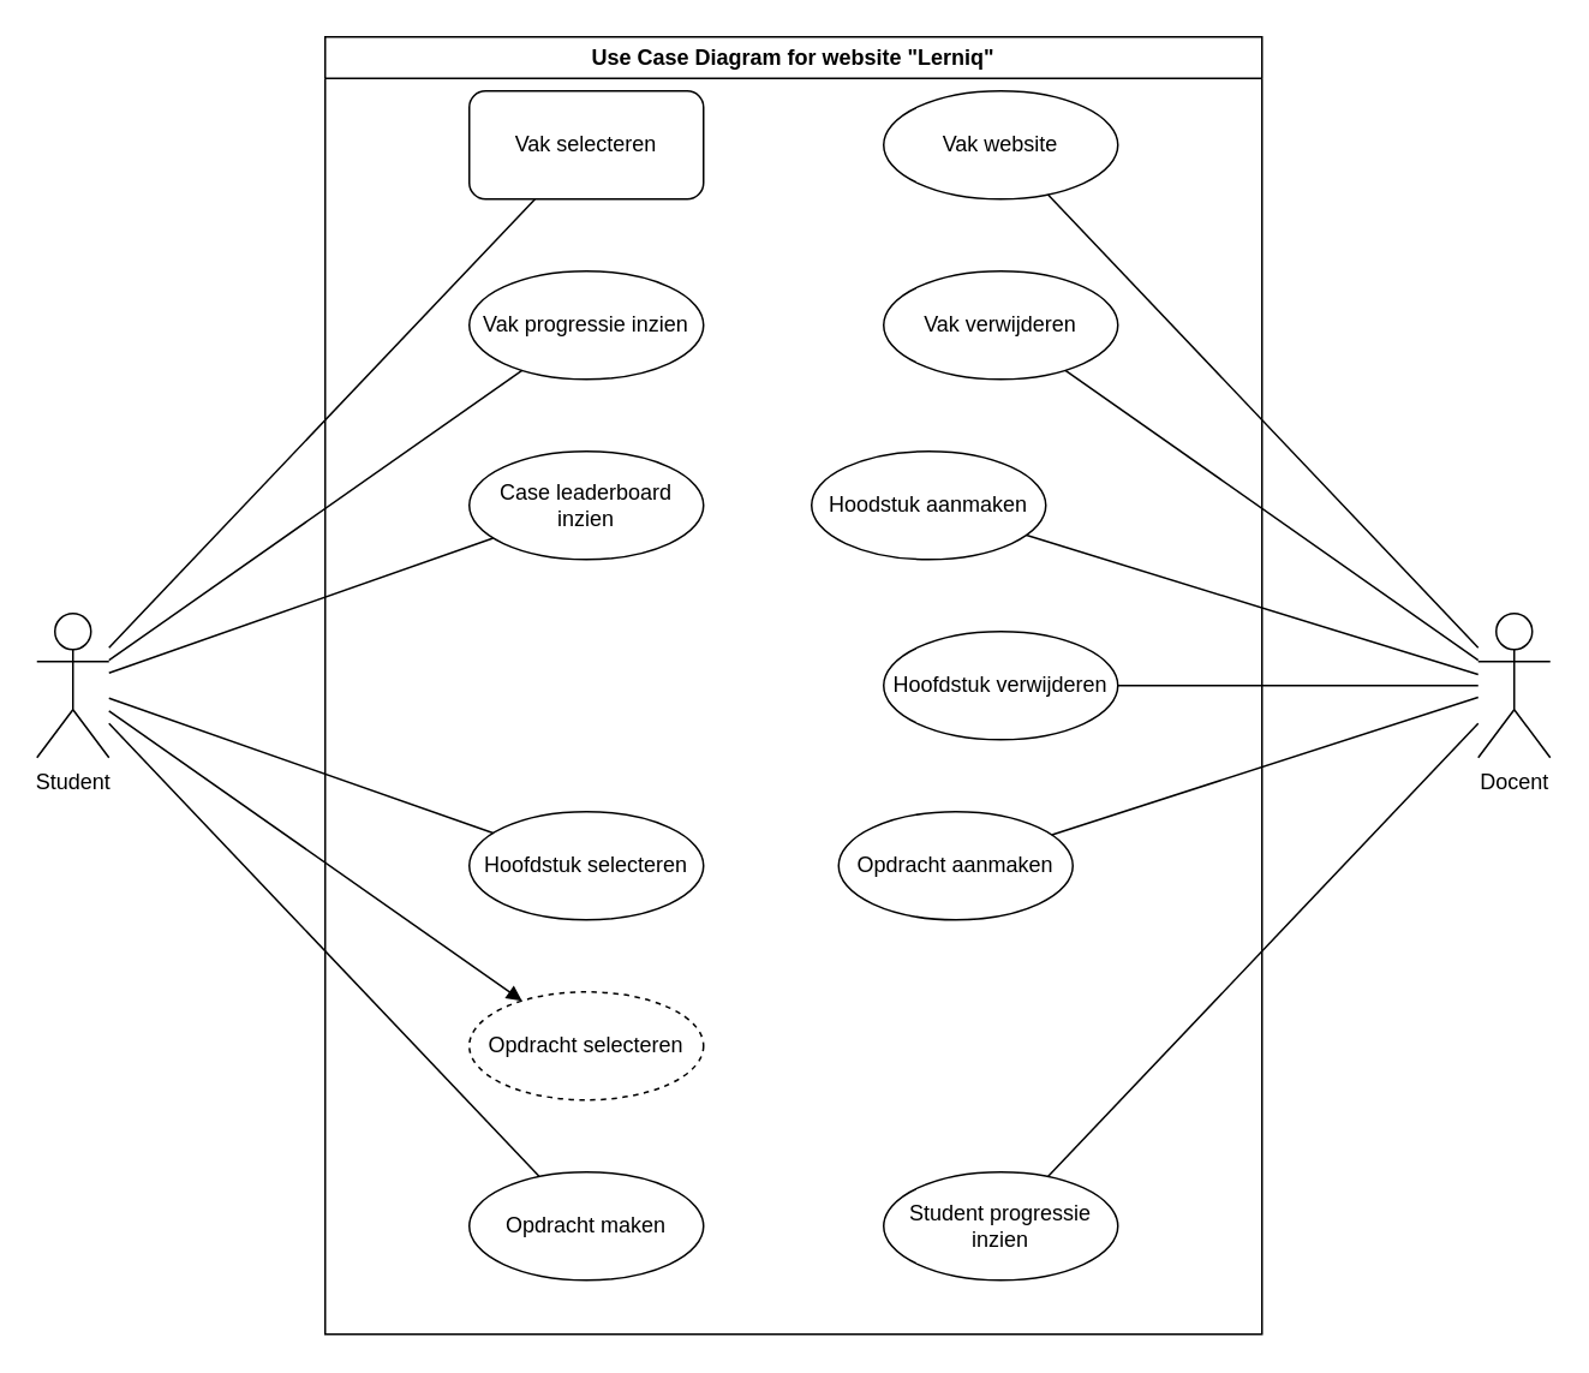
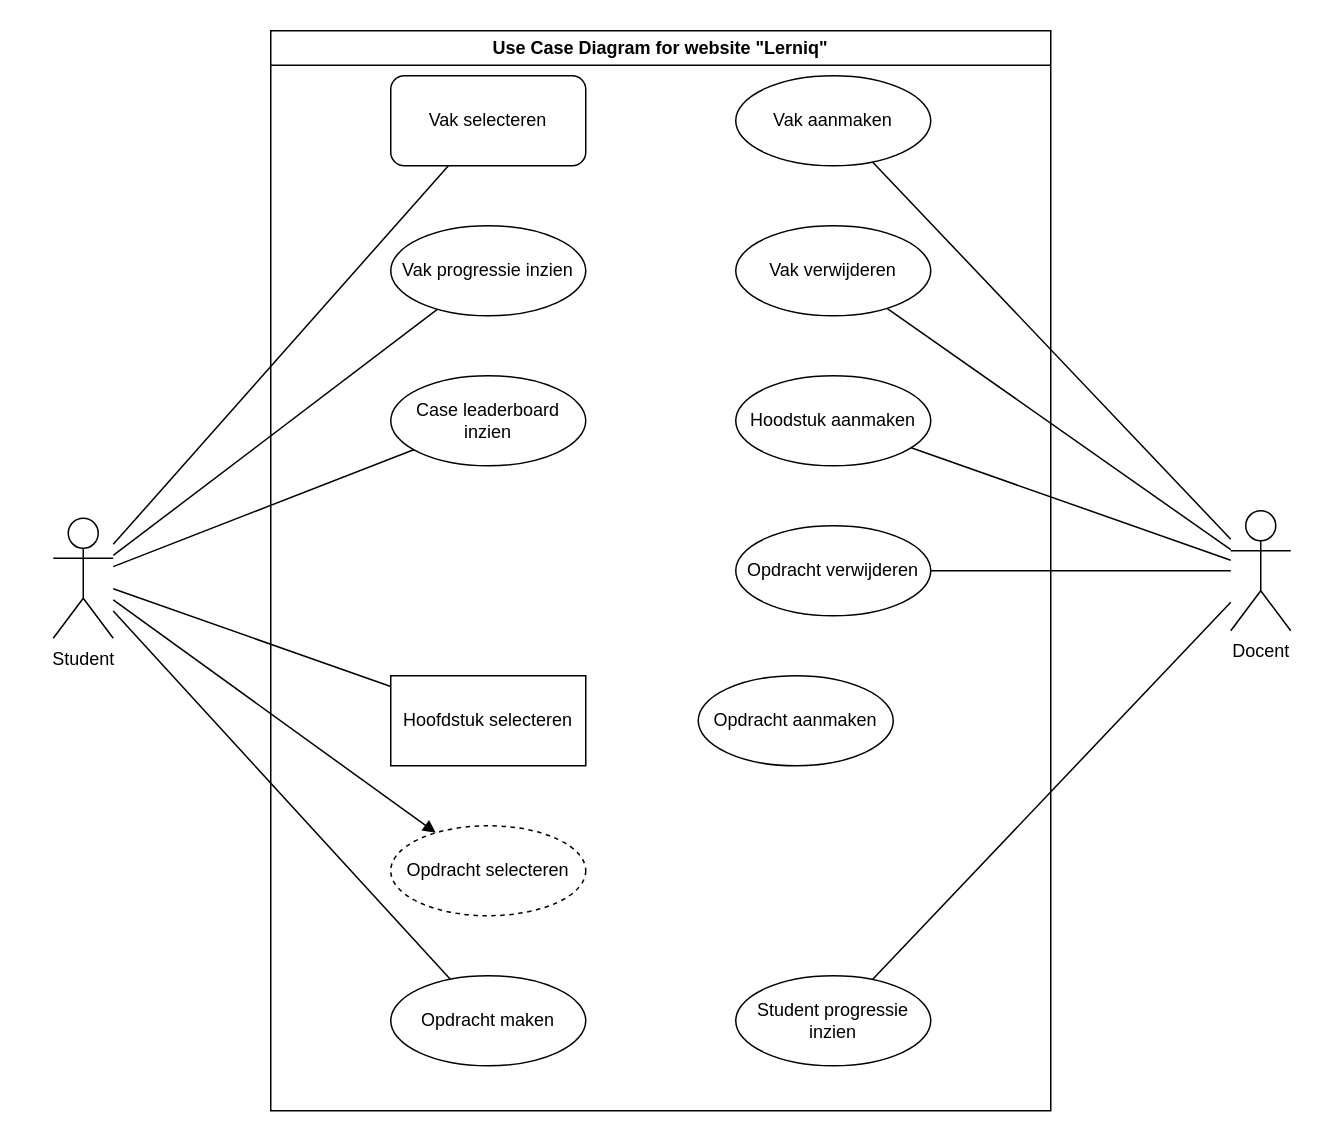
- <mxCell id="16" value="Vak website" style="ellipse;whiteSpace=wrap;html=1;" parent="1" vertex="1"><mxGeometry x="490" y="50" width="130" height="60" as="geometry" /></mxCell>
+ <mxCell id="16" value="Vak aanmaken" style="ellipse;whiteSpace=wrap;html=1;" parent="1" vertex="1"><mxGeometry x="490" y="50" width="130" height="60" as="geometry" /></mxCell>
- <mxCell id="18" value="Hoodstuk aanmaken" style="ellipse;whiteSpace=wrap;html=1;" parent="1" vertex="1"><mxGeometry x="450" y="250" width="130" height="60" as="geometry" /></mxCell>
+ <mxCell id="18" value="Hoodstuk aanmaken" style="ellipse;whiteSpace=wrap;html=1;" parent="1" vertex="1"><mxGeometry x="490" y="250" width="130" height="60" as="geometry" /></mxCell>
- <mxCell id="8" value="Student" style="shape=umlActor;verticalLabelPosition=bottom;verticalAlign=top;html=1;outlineConnect=0;" parent="1" vertex="1"><mxGeometry x="20" y="340" width="40" height="80" as="geometry" /></mxCell>
+ <mxCell id="8" value="Student" style="shape=umlActor;verticalLabelPosition=bottom;verticalAlign=top;html=1;outlineConnect=0;" parent="1" vertex="1"><mxGeometry x="35" y="345" width="40" height="80" as="geometry" /></mxCell>
- <mxCell id="19" value="Hoofdstuk verwijderen" style="ellipse;whiteSpace=wrap;html=1;" parent="1" vertex="1"><mxGeometry x="490" y="350" width="130" height="60" as="geometry" /></mxCell>
+ <mxCell id="19" value="Opdracht verwijderen" style="ellipse;whiteSpace=wrap;html=1;" parent="1" vertex="1"><mxGeometry x="490" y="350" width="130" height="60" as="geometry" /></mxCell>
- <mxCell id="26" value="" style="endArrow=none;html=1;rounded=0;" parent="1" source="20" target="9" edge="1"><mxGeometry width="50" height="50" relative="1" as="geometry"><mxPoint x="660" y="420" as="sourcePoint" /><mxPoint x="860" y="420" as="targetPoint" /></mxGeometry></mxCell>
- <mxCell id="4" value="&lt;div&gt;&lt;span style=&quot;background-color: transparent; color: light-dark(rgb(0, 0, 0), rgb(255, 255, 255));&quot;&gt;Hoofdstuk selecteren&lt;/span&gt;&lt;/div&gt;" style="ellipse;whiteSpace=wrap;html=1;" parent="1" vertex="1"><mxGeometry x="260" y="450" width="130" height="60" as="geometry" /></mxCell>
+ <mxCell id="4" value="&lt;div&gt;&lt;span style=&quot;background-color: transparent; color: light-dark(rgb(0, 0, 0), rgb(255, 255, 255));&quot;&gt;Hoofdstuk selecteren&lt;/span&gt;&lt;/div&gt;" style="whiteSpace=wrap;html=1;rounded=0;" parent="1" vertex="1"><mxGeometry x="260" y="450" width="130" height="60" as="geometry" /></mxCell>
